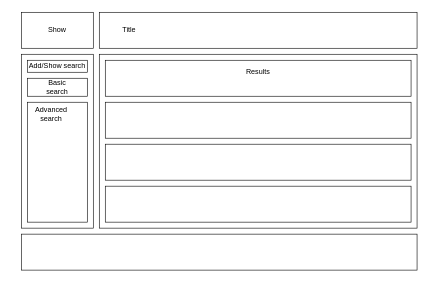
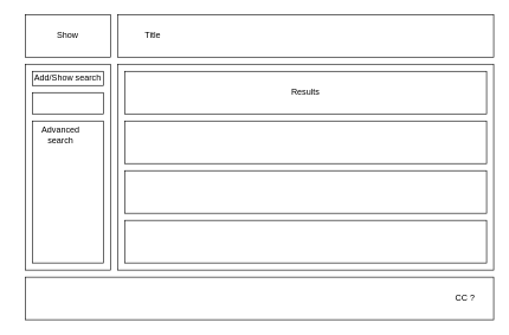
- <mxCell id="19" value="Results" style="text;html=1;strokeColor=none;fillColor=none;align=center;verticalAlign=middle;whiteSpace=wrap;rounded=0;glass=1;" vertex="1" parent="1"><mxGeometry x="410" y="110" width="40" height="20" as="geometry" /></mxCell>
+ <mxCell id="19" value="Results" style="text;html=1;strokeColor=none;fillColor=none;align=center;verticalAlign=middle;whiteSpace=wrap;rounded=0;glass=1;" vertex="1" parent="1"><mxGeometry x="410" y="120" width="40" height="20" as="geometry" /></mxCell>
- <mxCell id="16" value="Basic search" style="text;html=1;strokeColor=none;fillColor=none;align=center;verticalAlign=middle;whiteSpace=wrap;rounded=0;" vertex="1" parent="1"><mxGeometry x="60" y="135" width="70" height="20" as="geometry" /></mxCell>
+ <mxCell id="20" value="CC ?" style="text;html=1;strokeColor=none;fillColor=none;align=center;verticalAlign=middle;whiteSpace=wrap;rounded=0;glass=1;" vertex="1" parent="1"><mxGeometry x="635" y="410" width="40" height="20" as="geometry" /></mxCell>
